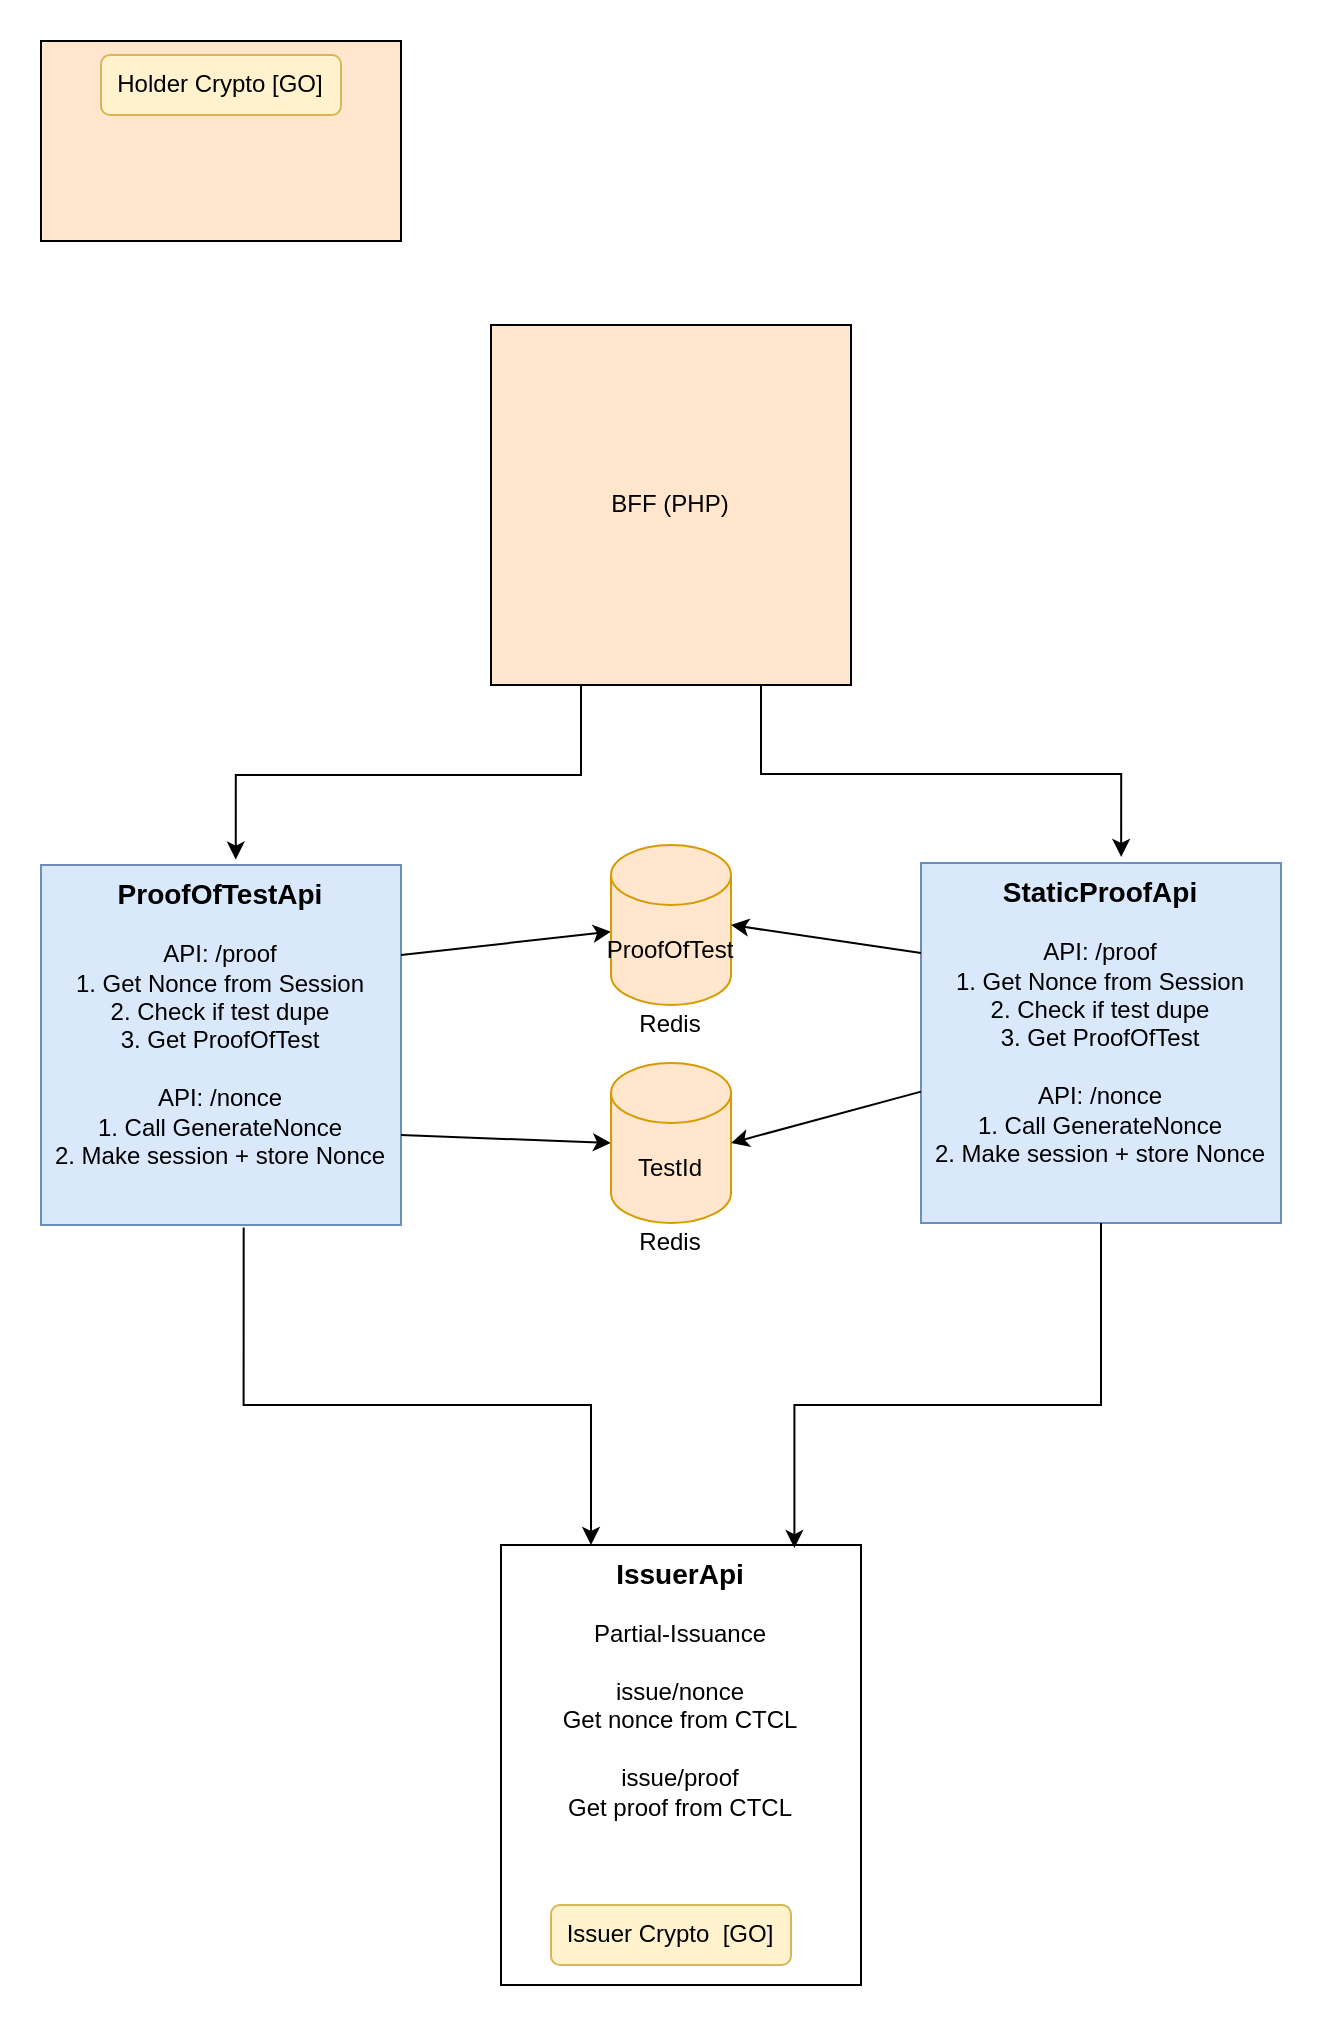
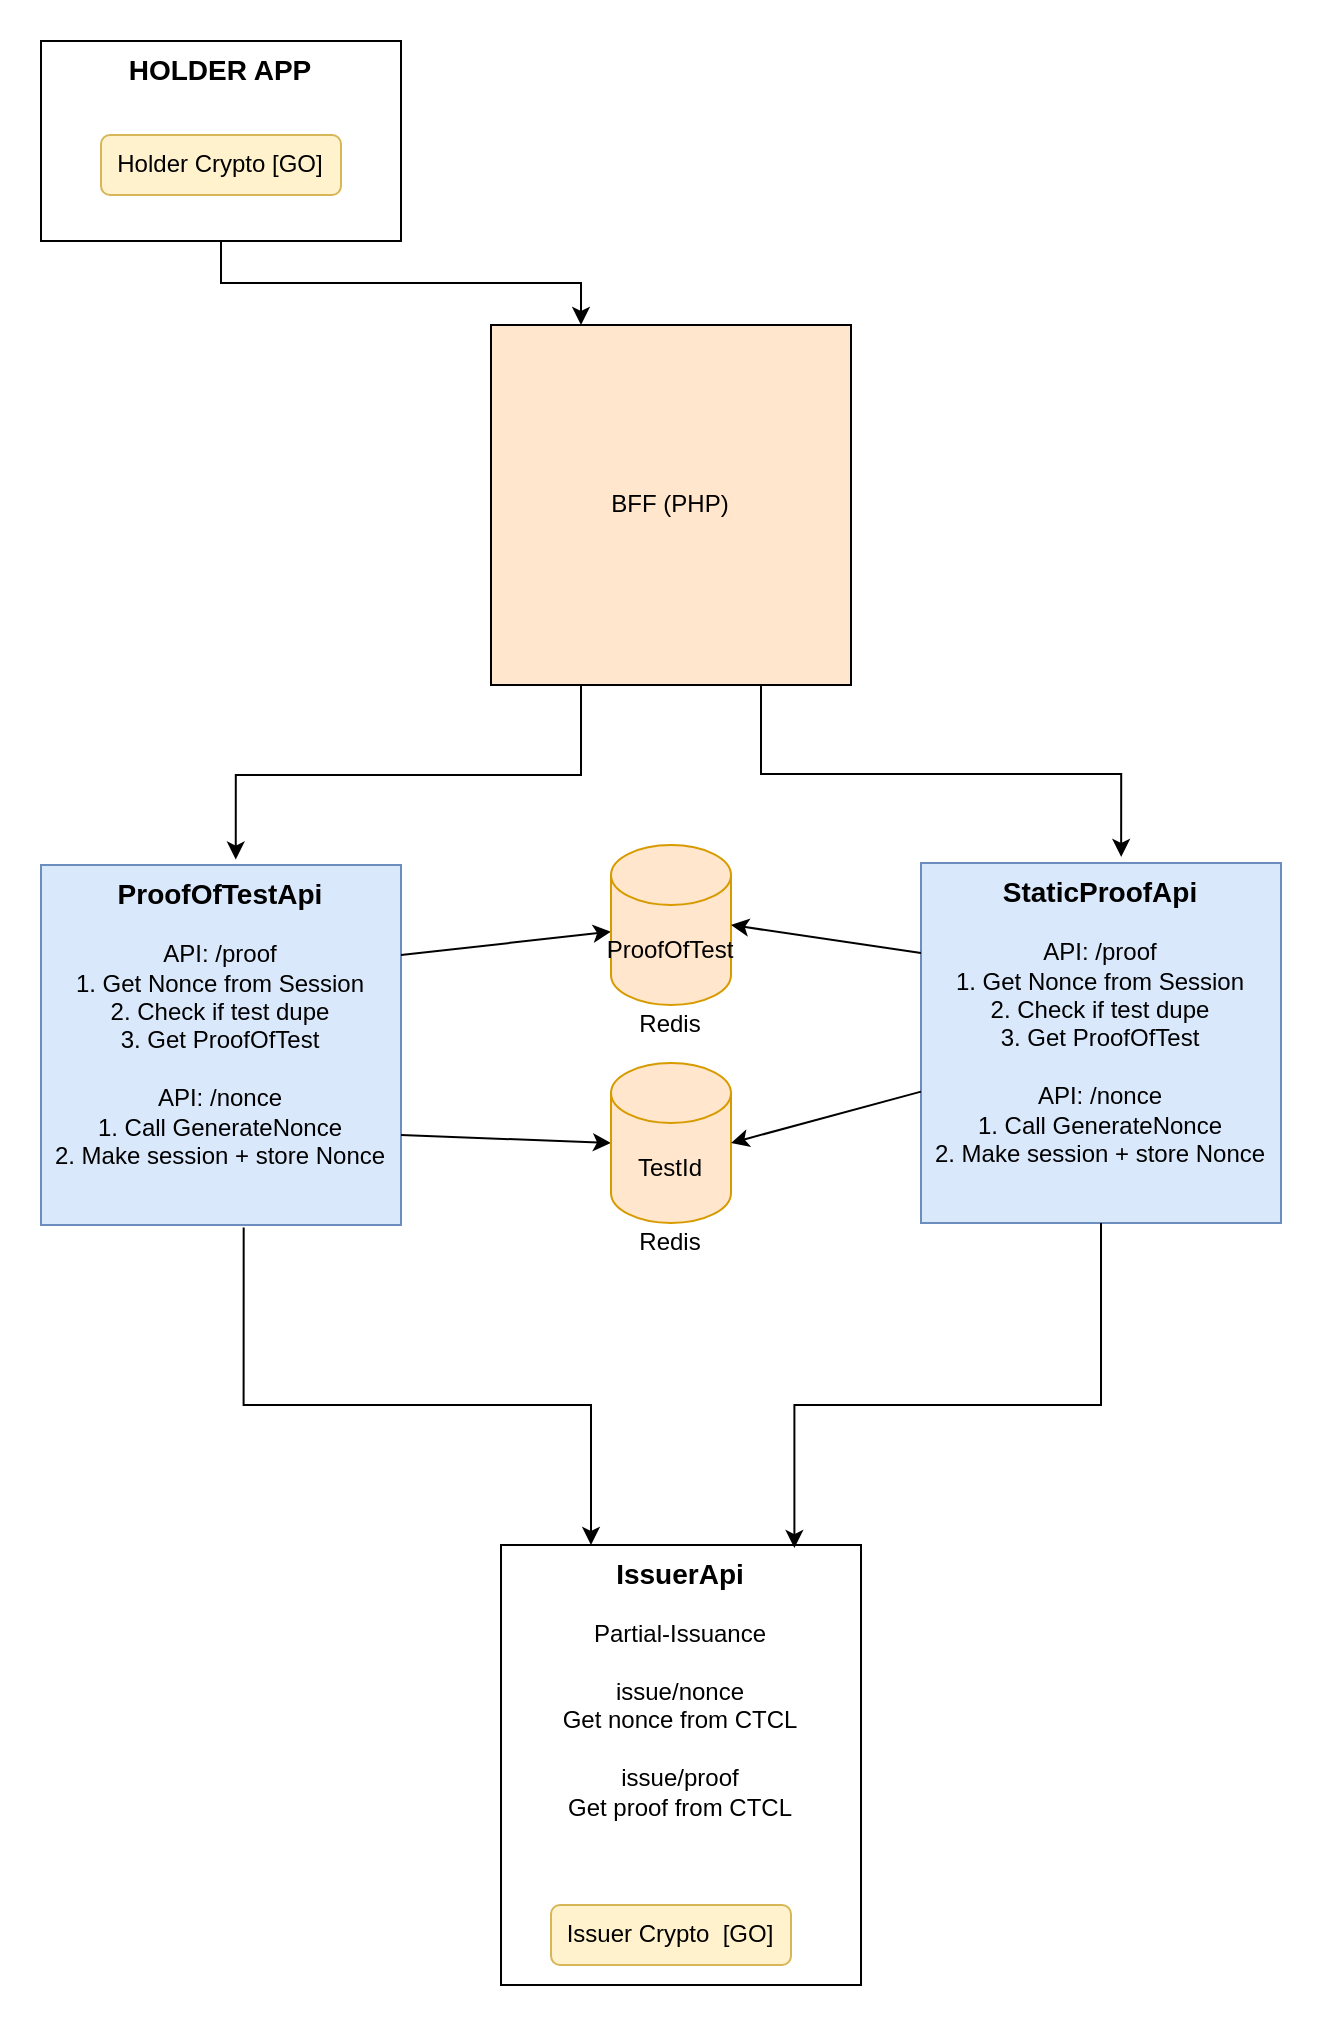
- <mxCell id="16" value="&lt;font style=&quot;font-size: 14px&quot;&gt;&lt;b&gt;HOLDER APP&lt;/b&gt;&lt;/font&gt;" style="rounded=0;whiteSpace=wrap;html=1;verticalAlign=top;fillColor=#ffe6cc;" parent="15" vertex="1"><mxGeometry width="180" height="100" as="geometry" /></mxCell>
+ <mxCell id="16" value="&lt;font style=&quot;font-size: 14px&quot;&gt;&lt;b&gt;HOLDER APP&lt;/b&gt;&lt;/font&gt;" style="rounded=0;whiteSpace=wrap;html=1;verticalAlign=top;" parent="15" vertex="1"><mxGeometry width="180" height="100" as="geometry" /></mxCell>
- <mxCell id="17" value="Holder Crypto [GO]" style="rounded=1;whiteSpace=wrap;html=1;fillColor=#fff2cc;strokeColor=#d6b656;" parent="15" vertex="1"><mxGeometry x="30" y="7" width="120" height="30" as="geometry" /></mxCell>
+ <mxCell id="17" value="Holder Crypto [GO]" style="rounded=1;whiteSpace=wrap;html=1;fillColor=#fff2cc;strokeColor=#d6b656;" parent="15" vertex="1"><mxGeometry x="30" y="47" width="120" height="30" as="geometry" /></mxCell>
+ <mxCell id="18" style="edgeStyle=orthogonalEdgeStyle;rounded=0;orthogonalLoop=1;jettySize=auto;html=1;exitX=0.5;exitY=1;exitDx=0;exitDy=0;entryX=0.25;entryY=0;entryDx=0;entryDy=0;" parent="1" source="16" target="2" edge="1"><mxGeometry relative="1" as="geometry" /></mxCell>
